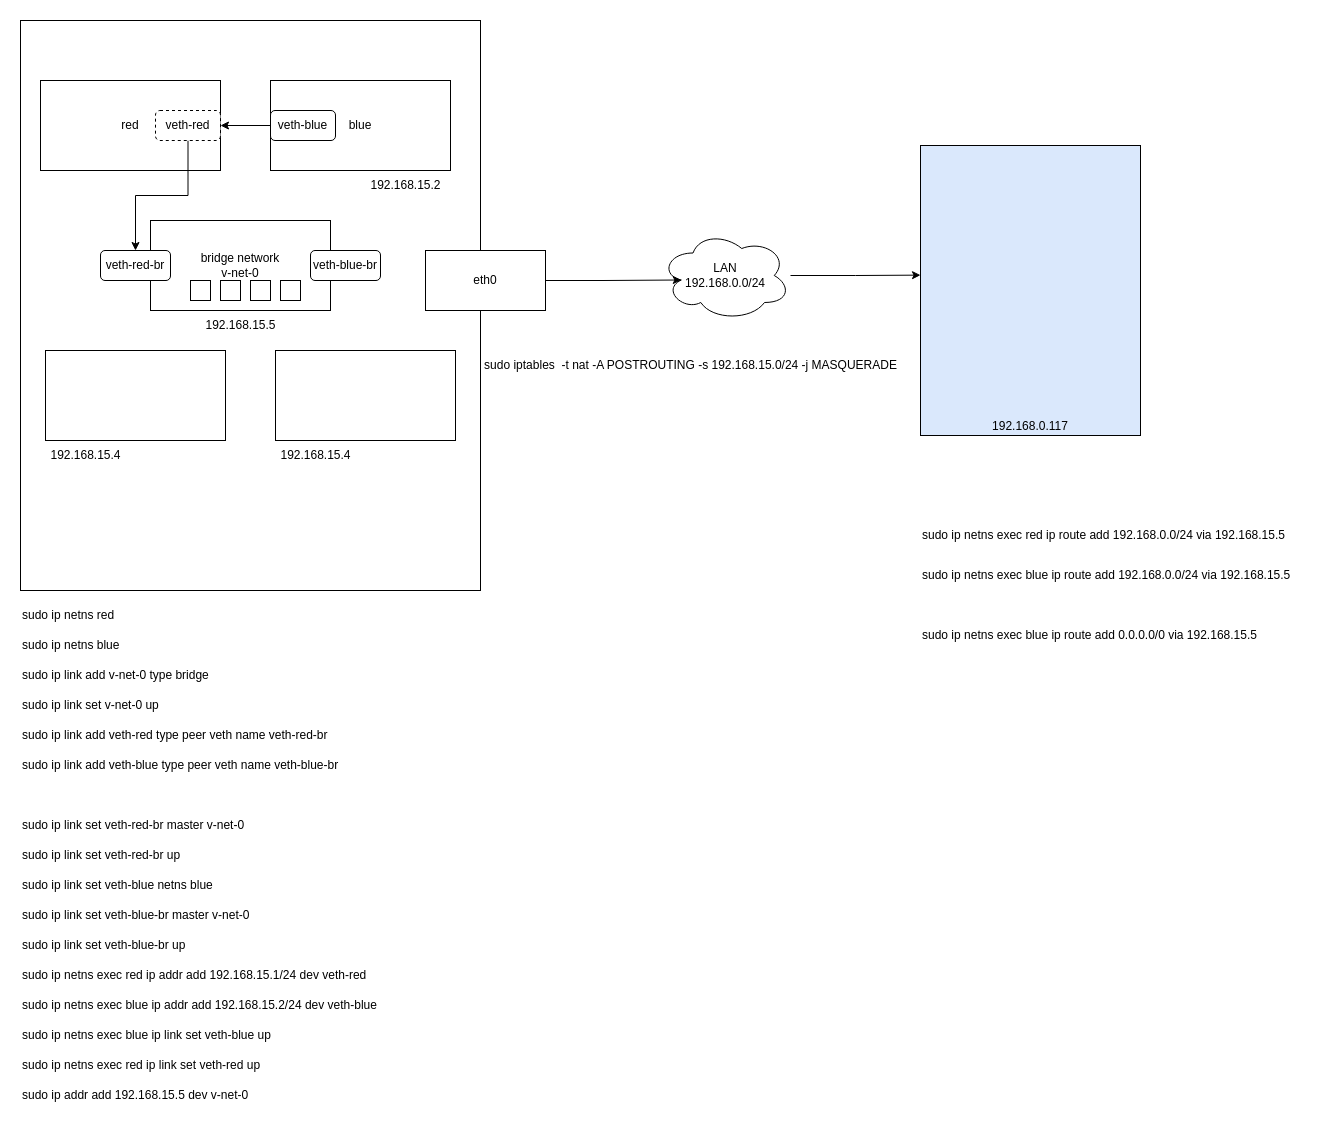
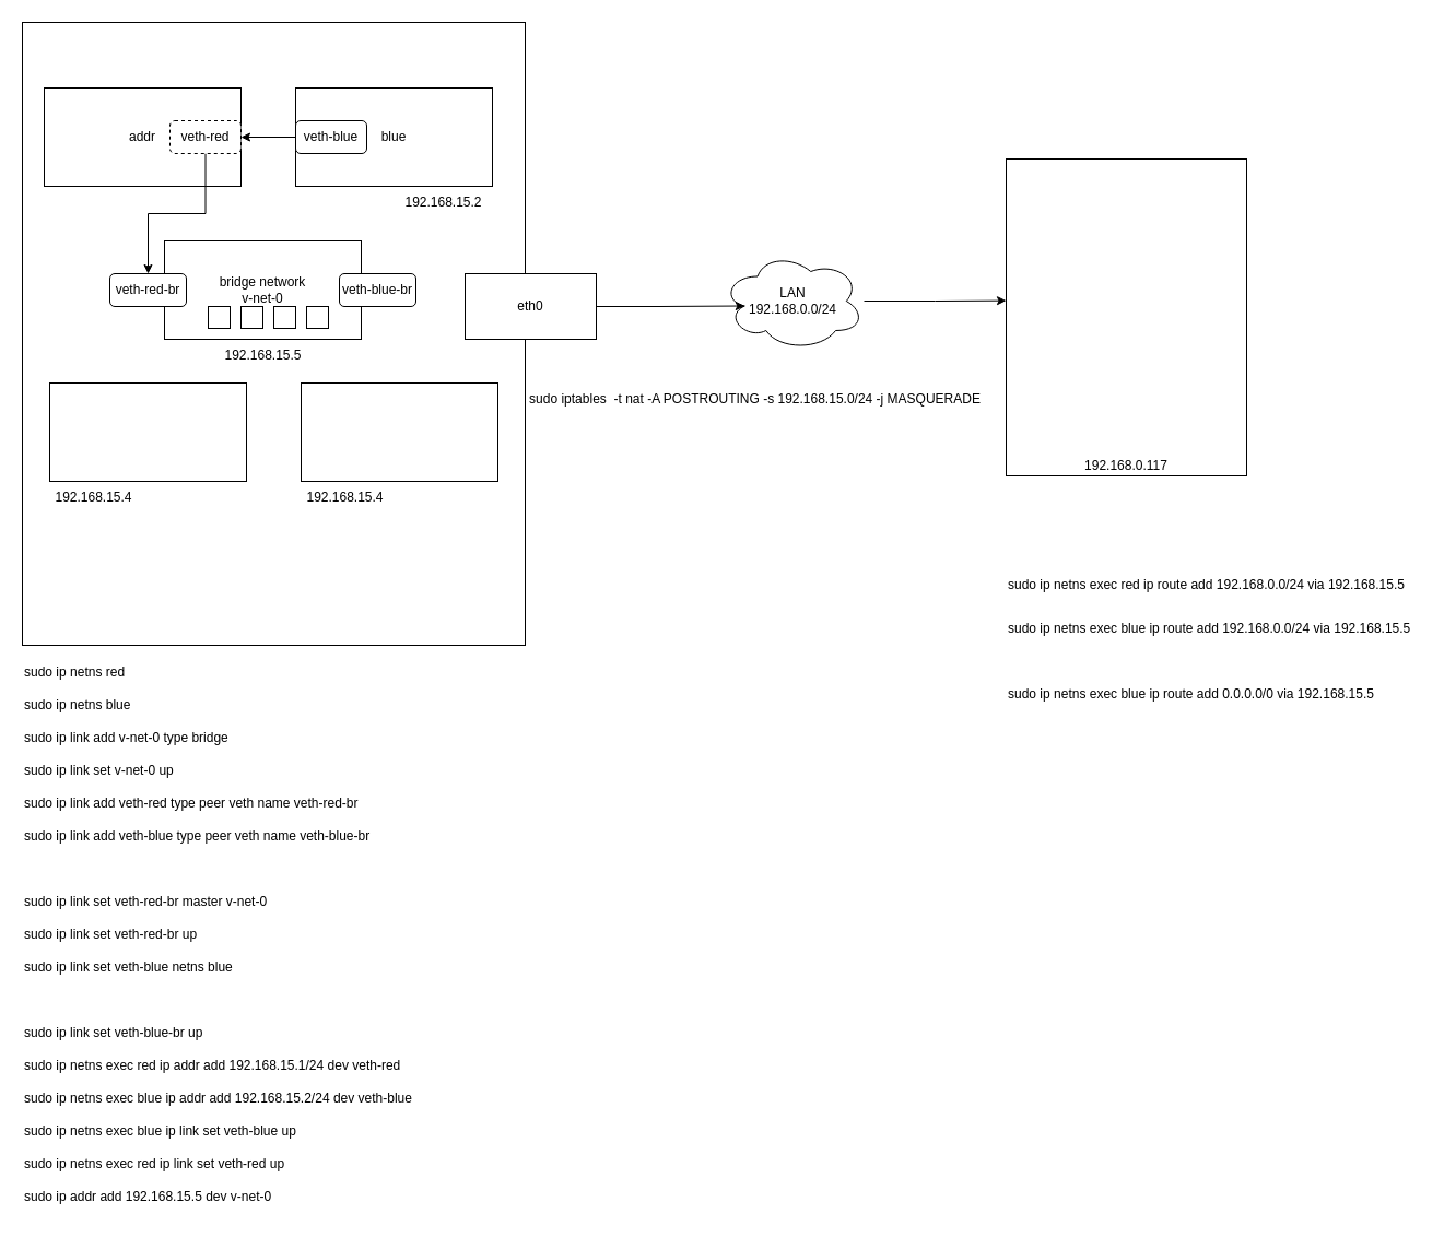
- <mxCell id="3" value="red" style="rounded=0;whiteSpace=wrap;html=1;" vertex="1" parent="1"><mxGeometry x="40" y="80" width="180" height="90" as="geometry" /></mxCell>
+ <mxCell id="3" value="addr" style="rounded=0;whiteSpace=wrap;html=1;" vertex="1" parent="1"><mxGeometry x="40" y="80" width="180" height="90" as="geometry" /></mxCell>
- <mxCell id="41" value="192.168.0.117" style="rounded=0;whiteSpace=wrap;html=1;verticalAlign=bottom;fillColor=#dae8fc;" vertex="1" parent="1"><mxGeometry x="920" y="145" width="220" height="290" as="geometry" /></mxCell>
+ <mxCell id="41" value="192.168.0.117" style="rounded=0;whiteSpace=wrap;html=1;verticalAlign=bottom;" vertex="1" parent="1"><mxGeometry x="920" y="145" width="220" height="290" as="geometry" /></mxCell>
- <mxCell id="31" value="sudo ip link set veth-blue-br master v-net-0" style="text;html=1;align=left;verticalAlign=middle;resizable=0;points=[];autosize=1;strokeColor=none;fillColor=none;" vertex="1" parent="1"><mxGeometry x="20" y="900" width="250" height="30" as="geometry" /></mxCell>
